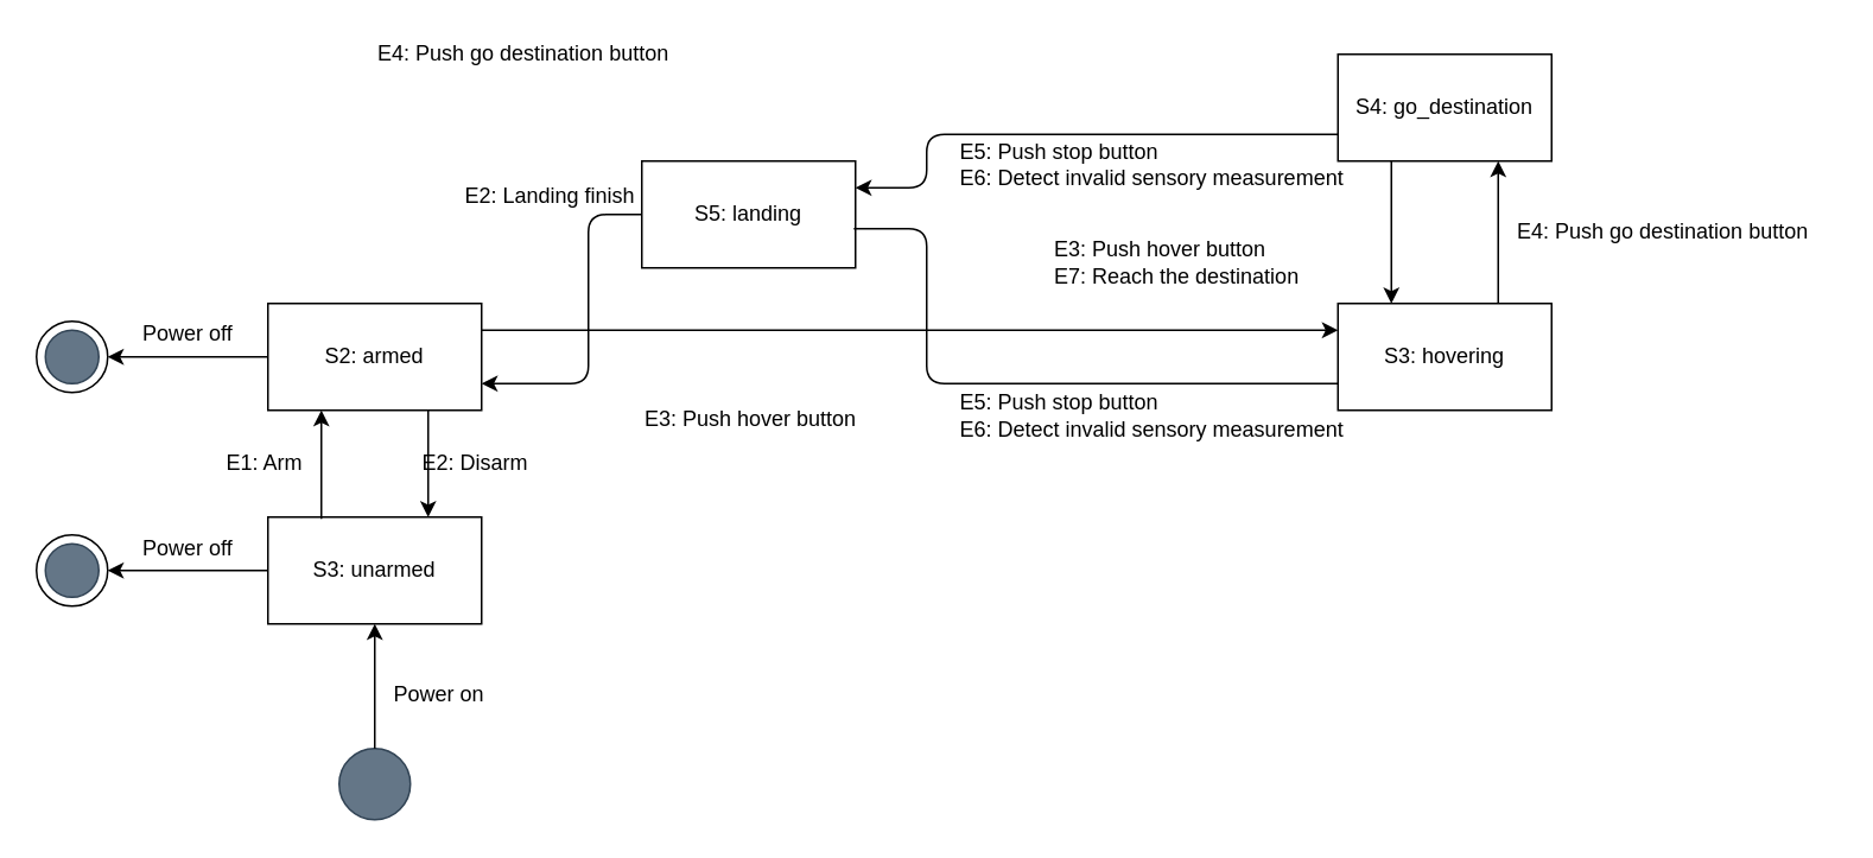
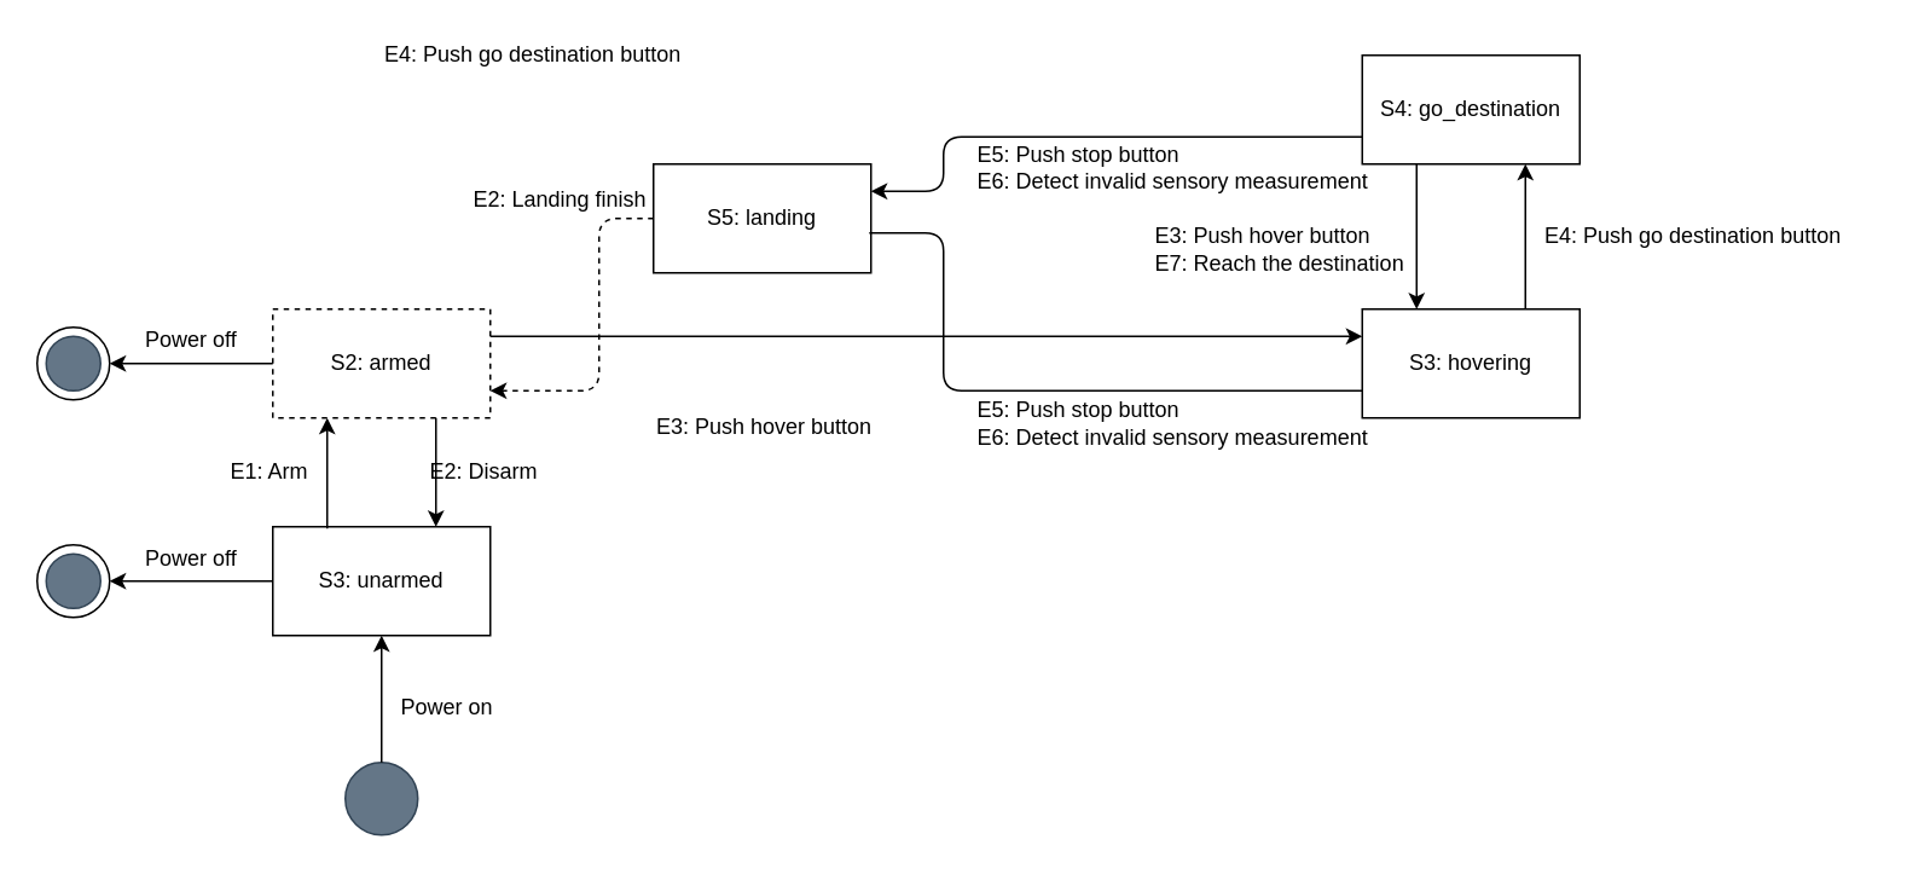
- <mxCell id="16" value="&lt;div align=&quot;left&quot;&gt;E3: Push hover button&lt;/div&gt;&lt;div align=&quot;left&quot;&gt;E7: Reach the destination&lt;/div&gt;" style="text;html=1;align=left;verticalAlign=middle;resizable=0;points=[];autosize=1;strokeColor=none;" vertex="1" parent="1"><mxGeometry x="590" y="132" width="150" height="30" as="geometry" /></mxCell>
+ <mxCell id="16" value="&lt;div align=&quot;left&quot;&gt;E3: Push hover button&lt;/div&gt;&lt;div align=&quot;left&quot;&gt;E7: Reach the destination&lt;/div&gt;" style="text;html=1;align=left;verticalAlign=middle;resizable=0;points=[];autosize=1;strokeColor=none;" vertex="1" parent="1"><mxGeometry x="635" y="122" width="150" height="30" as="geometry" /></mxCell>
- <mxCell id="7" value="" style="endArrow=classic;html=1;entryX=1;entryY=0.75;entryDx=0;entryDy=0;exitX=0;exitY=0.5;exitDx=0;exitDy=0;" edge="1" parent="1" source="22" target="2"><mxGeometry width="50" height="50" relative="1" as="geometry"><mxPoint x="260" y="370" as="sourcePoint" /><mxPoint x="310" y="320" as="targetPoint" /><Array as="points"><mxPoint x="330" y="120" /><mxPoint x="330" y="215" /></Array></mxGeometry></mxCell>
+ <mxCell id="7" value="" style="endArrow=classic;html=1;entryX=1;entryY=0.75;entryDx=0;entryDy=0;exitX=0;exitY=0.5;exitDx=0;exitDy=0;dashed=1;" edge="1" parent="1" source="22" target="2"><mxGeometry width="50" height="50" relative="1" as="geometry"><mxPoint x="260" y="370" as="sourcePoint" /><mxPoint x="310" y="320" as="targetPoint" /><Array as="points"><mxPoint x="330" y="120" /><mxPoint x="330" y="215" /></Array></mxGeometry></mxCell>
- <mxCell id="2" value="S2: armed" style="rounded=0;whiteSpace=wrap;html=1;" vertex="1" parent="1"><mxGeometry x="150" y="170" width="120" height="60" as="geometry" /></mxCell>
+ <mxCell id="2" value="S2: armed" style="rounded=0;whiteSpace=wrap;html=1;dashed=1;" vertex="1" parent="1"><mxGeometry x="150" y="170" width="120" height="60" as="geometry" /></mxCell>
